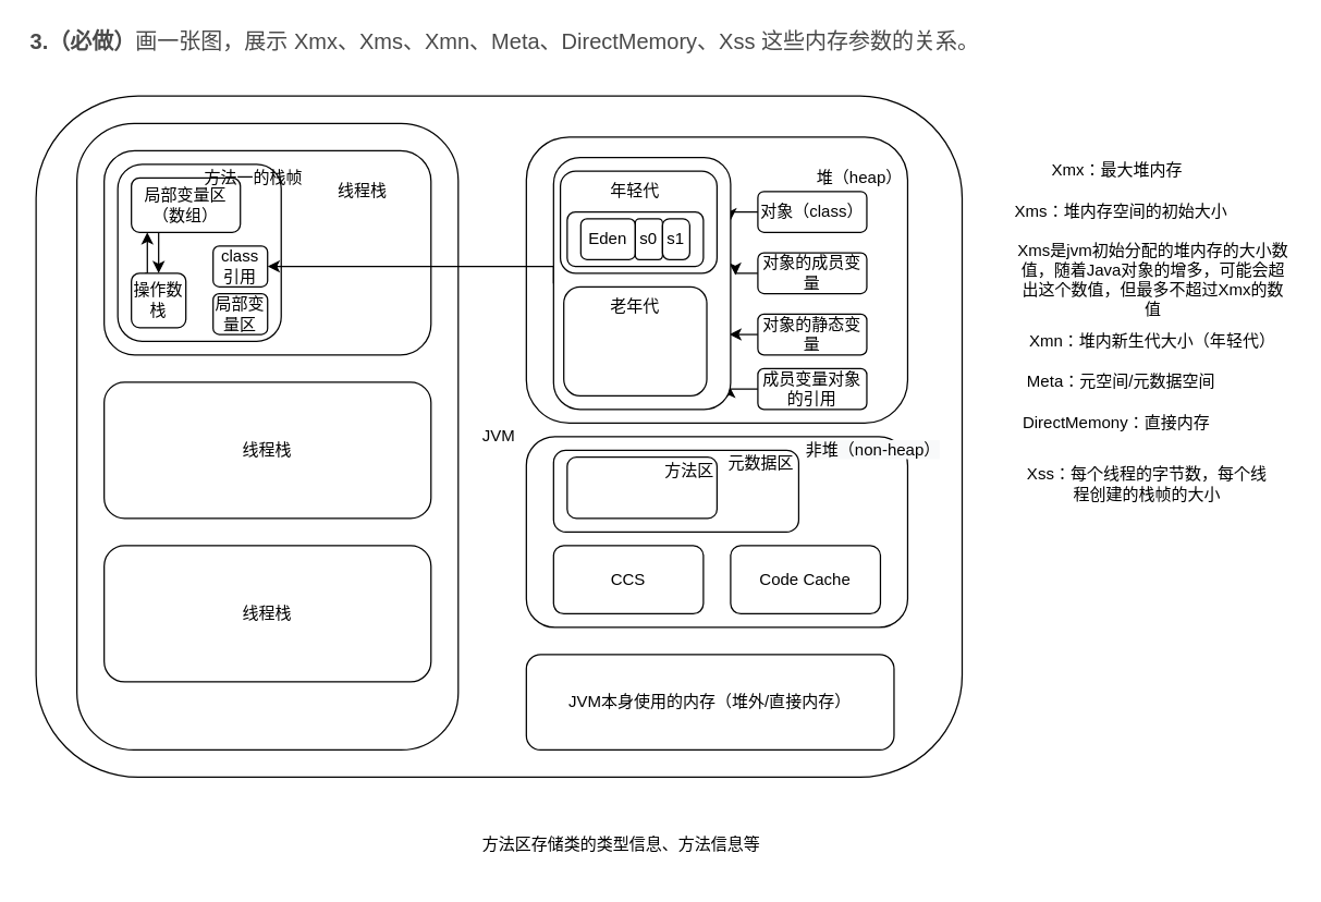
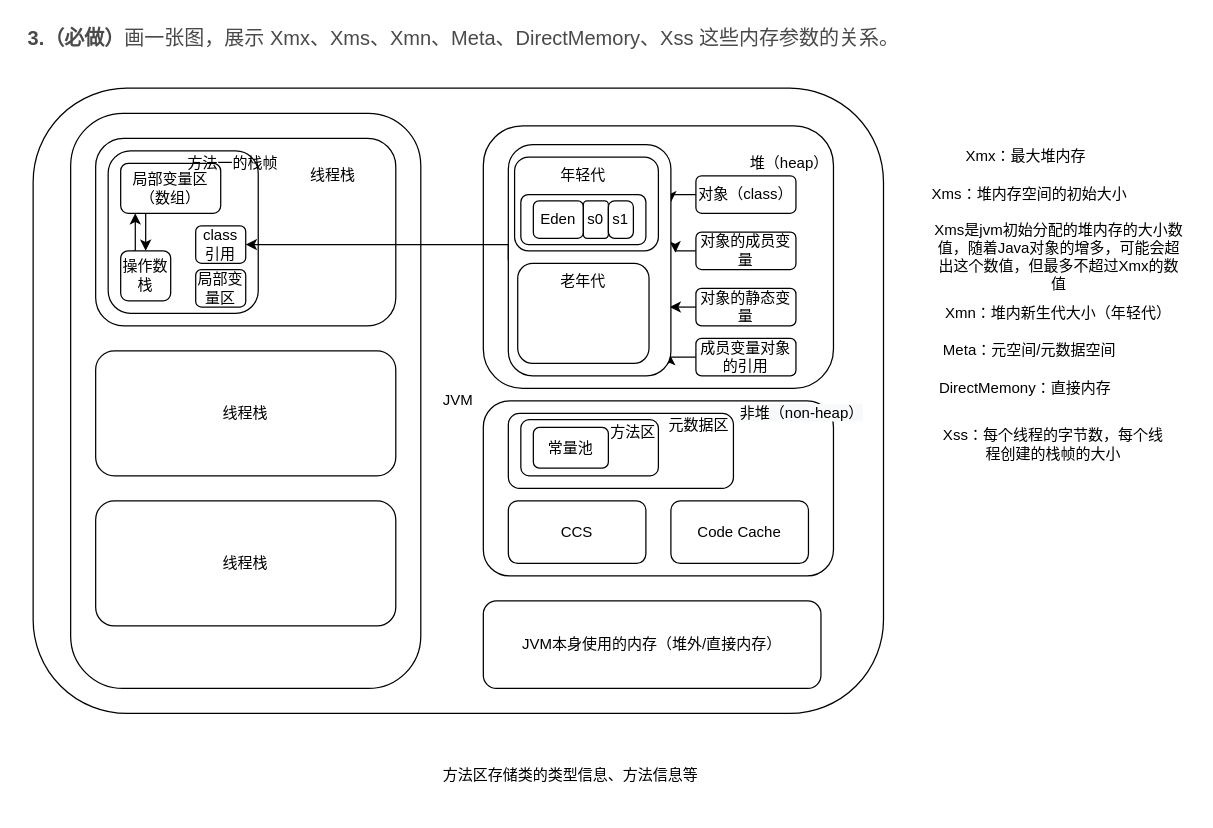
+ <mxCell id="44" value="常量池" style="rounded=1;whiteSpace=wrap;html=1;" vertex="1" parent="1"><mxGeometry x="426" y="341.25" width="60" height="32.5" as="geometry" /></mxCell>
